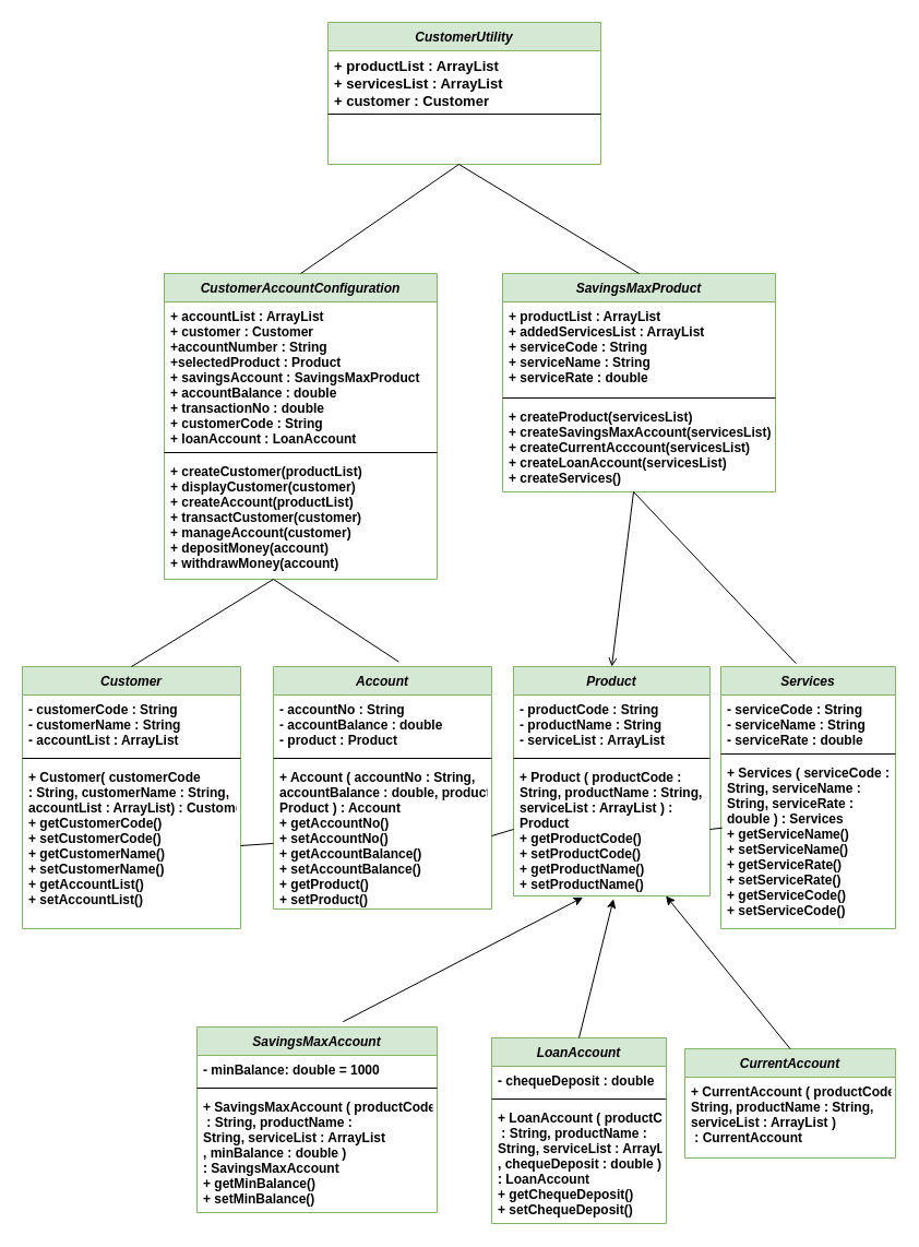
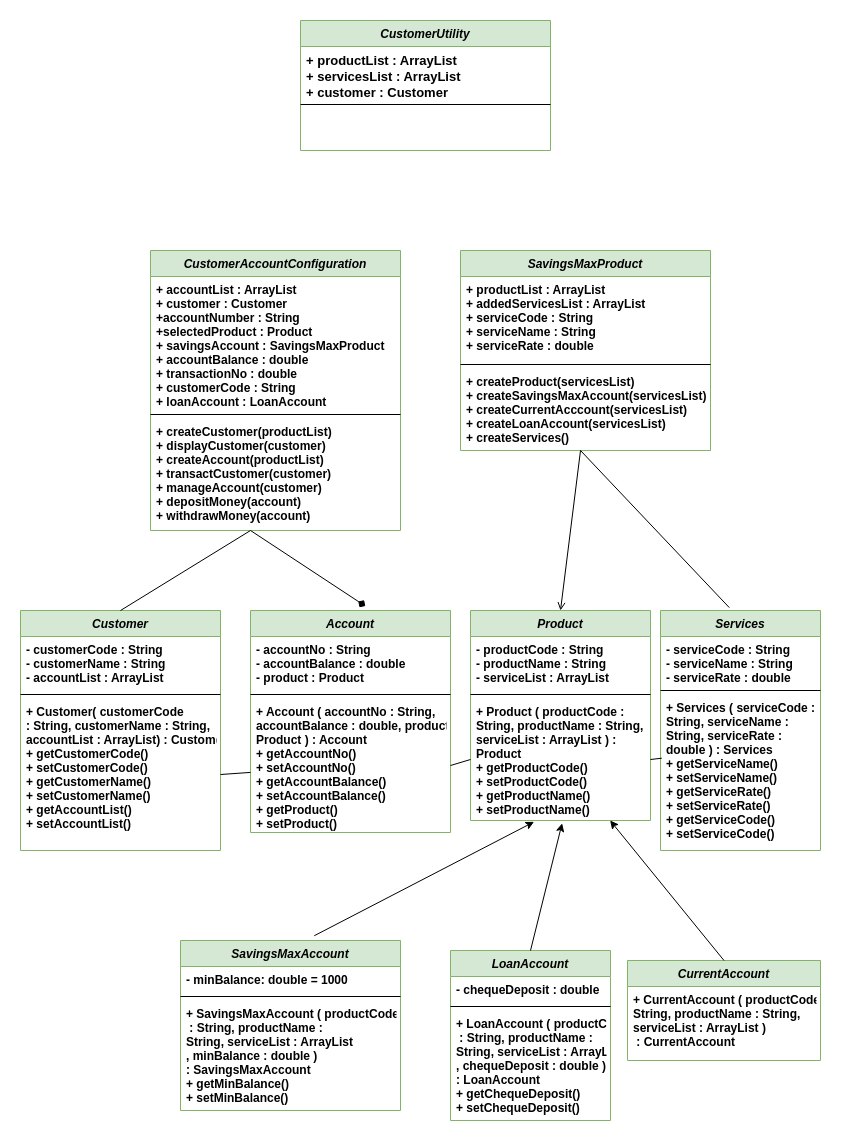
- <mxCell id="47" value="" style="endArrow=none;html=1;rounded=0;entryX=0.5;entryY=0;entryDx=0;entryDy=0;exitX=0.5;exitY=0;exitDx=0;exitDy=0;" edge="1" parent="1" source="28" target="32"><mxGeometry width="50" height="50" relative="1" as="geometry"><mxPoint x="370" y="280" as="sourcePoint" /><mxPoint x="420" y="230" as="targetPoint" /><Array as="points"><mxPoint x="420" y="150" /></Array></mxGeometry></mxCell>
- <mxCell id="45" value="" style="endArrow=none;html=1;rounded=0;exitX=0.5;exitY=0;exitDx=0;exitDy=0;entryX=0.574;entryY=-0.02;entryDx=0;entryDy=0;entryPerimeter=0;" edge="1" parent="1" source="24" target="2"><mxGeometry width="50" height="50" relative="1" as="geometry"><mxPoint x="370" y="560" as="sourcePoint" /><mxPoint x="420" y="510" as="targetPoint" /><Array as="points"><mxPoint x="250" y="530" /></Array></mxGeometry></mxCell>
+ <mxCell id="45" value="" style="endArrow=diamond;html=1;rounded=0;exitX=0.5;exitY=0;exitDx=0;exitDy=0;entryX=0.574;entryY=-0.02;entryDx=0;entryDy=0;entryPerimeter=0;" edge="1" parent="1" source="24" target="2"><mxGeometry width="50" height="50" relative="1" as="geometry"><mxPoint x="370" y="560" as="sourcePoint" /><mxPoint x="420" y="510" as="targetPoint" /><Array as="points"><mxPoint x="250" y="530" /></Array></mxGeometry></mxCell>
